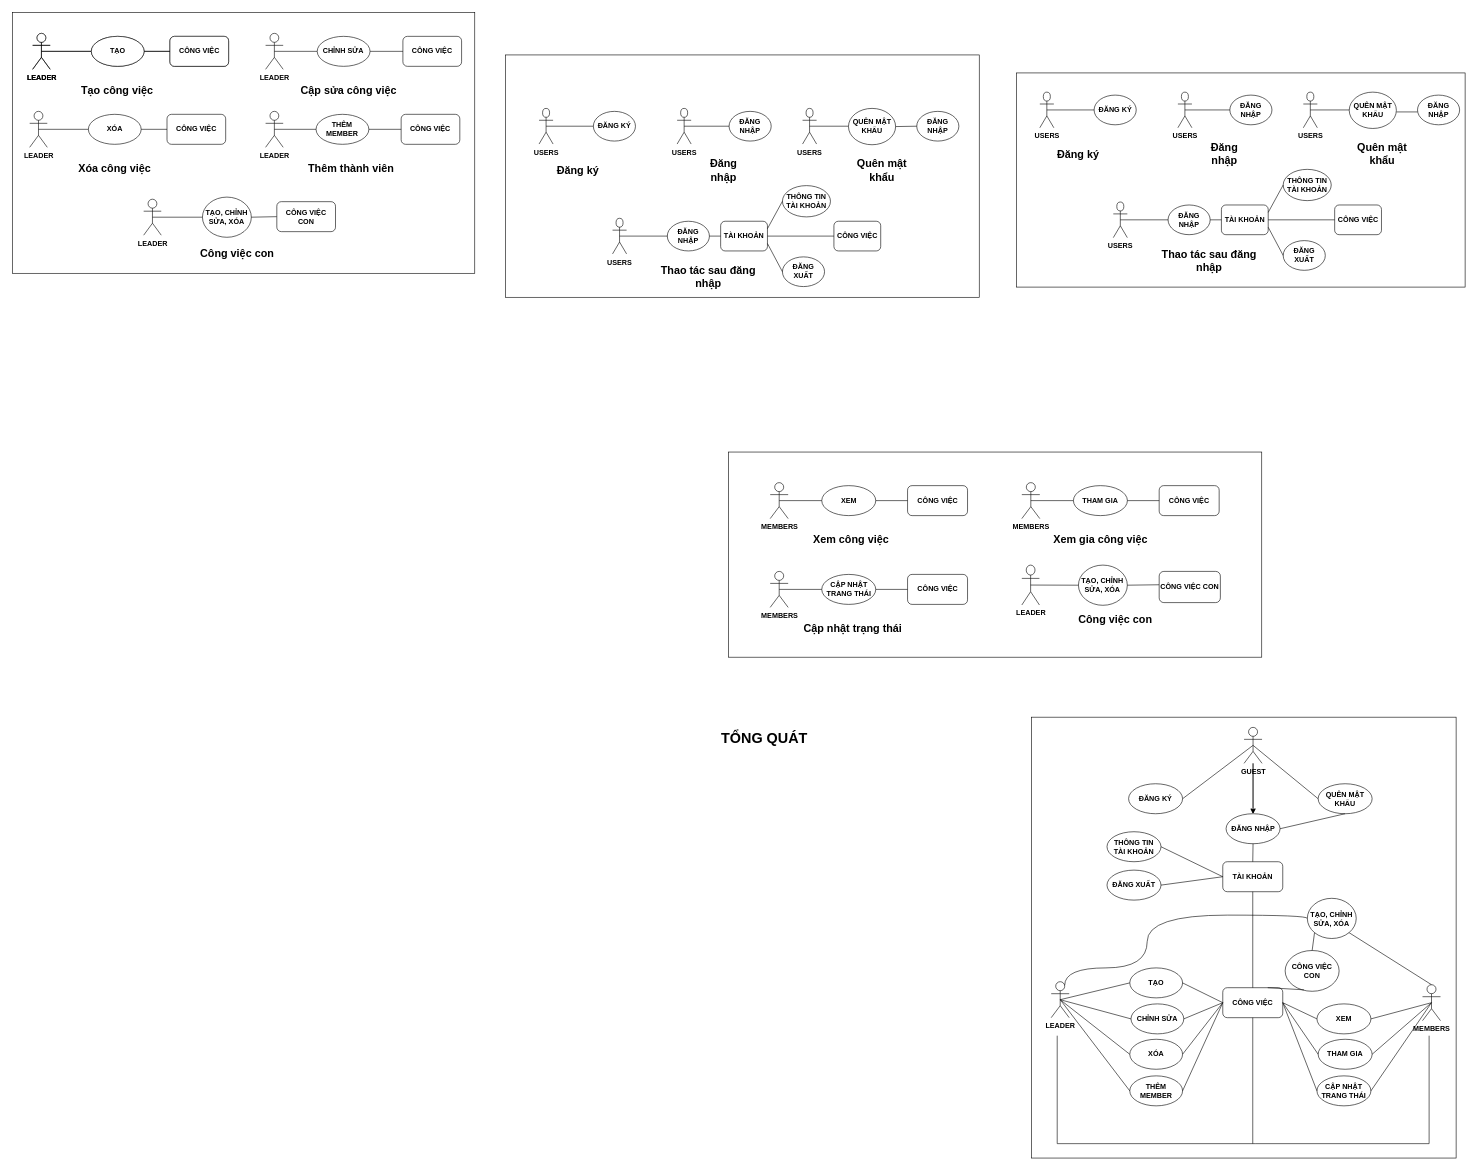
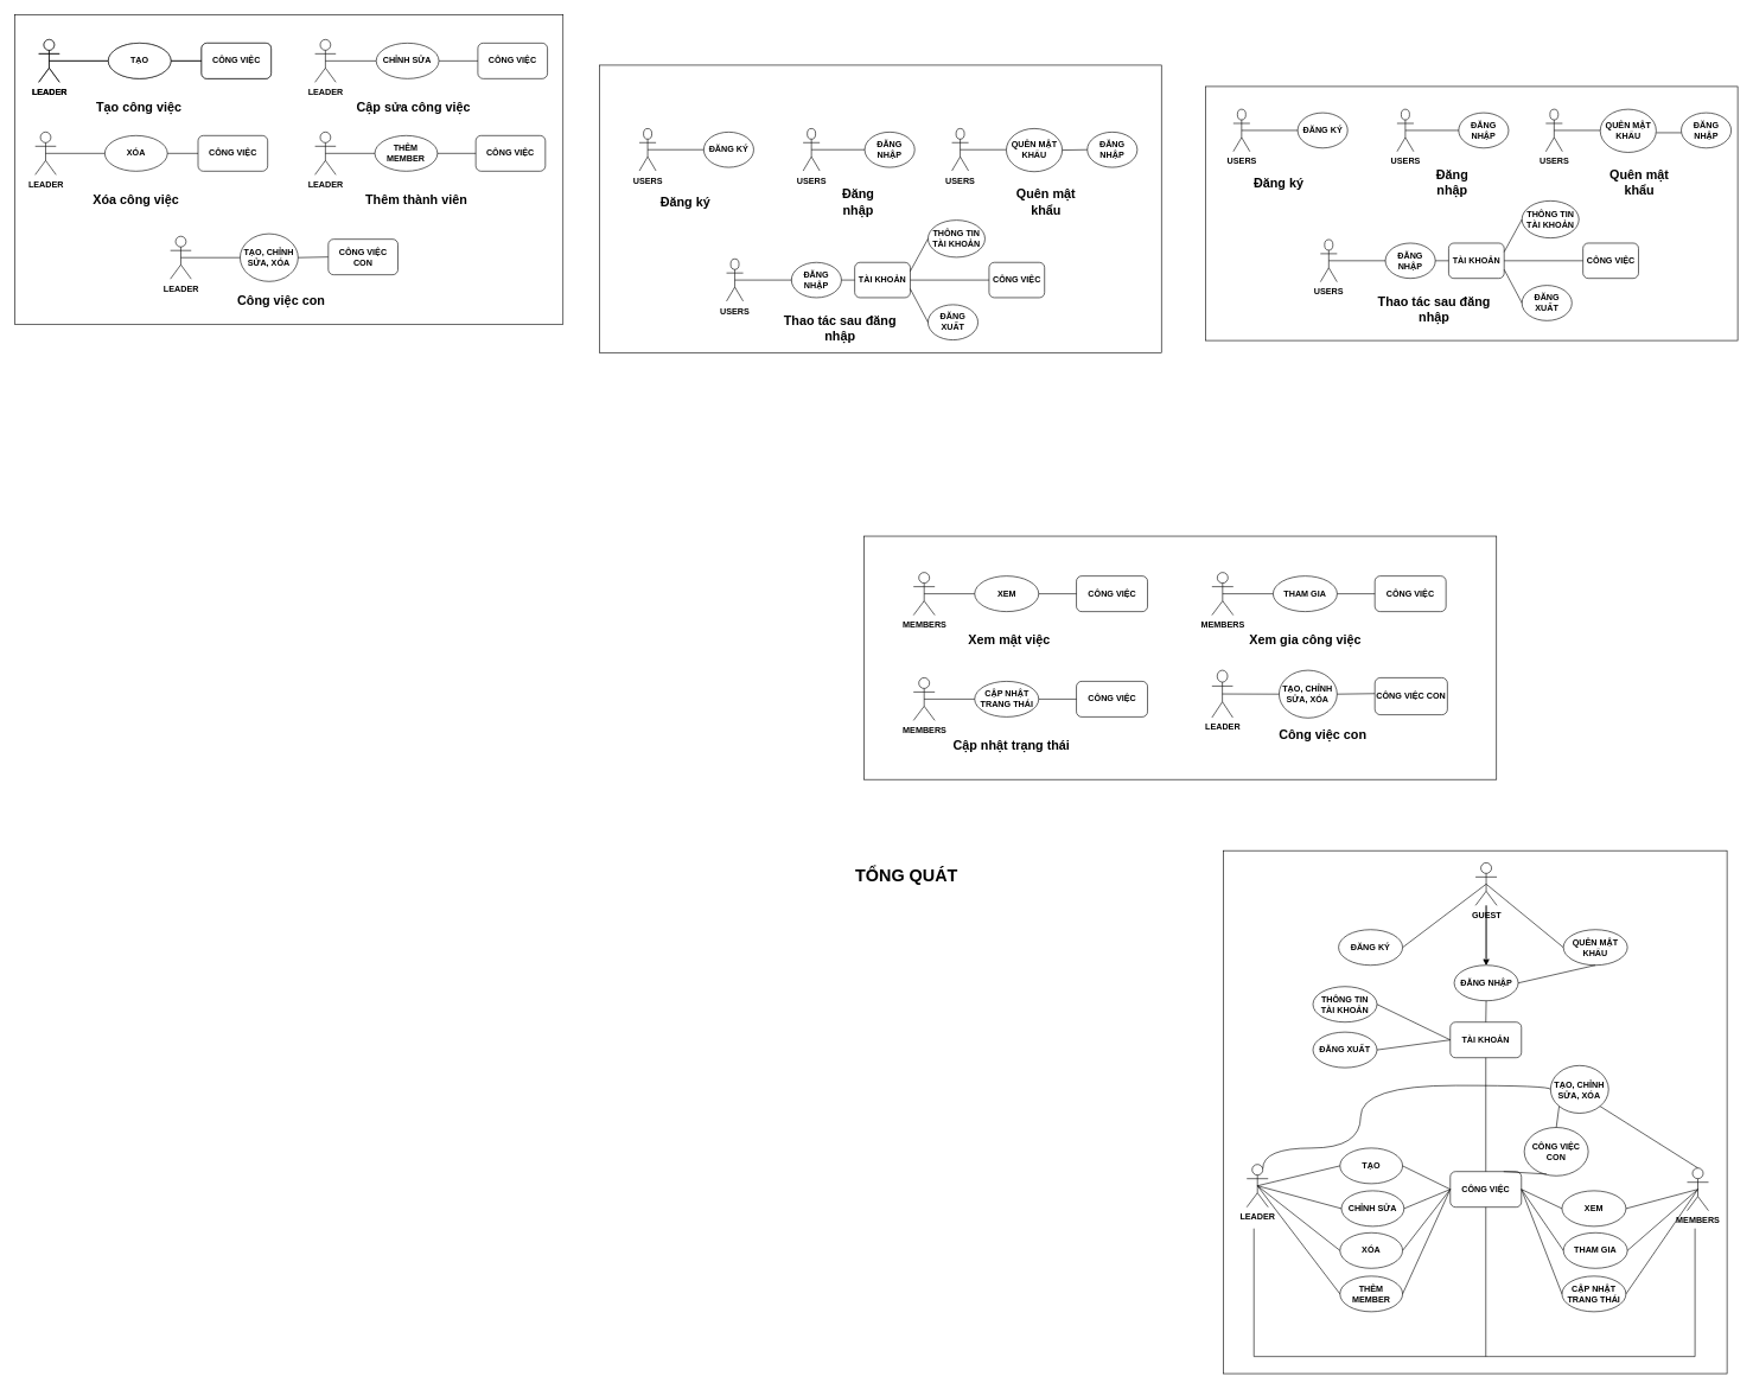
- <mxCell id="20" value="&lt;b&gt;Xem công việc&lt;/b&gt;" style="text;html=1;align=center;verticalAlign=middle;whiteSpace=wrap;rounded=0;fontSize=18;" parent="1" vertex="1"><mxGeometry x="1313.5" y="884" width="209" height="30" as="geometry" /></mxCell>
+ <mxCell id="20" value="&lt;b&gt;Xem mật việc&lt;/b&gt;" style="text;html=1;align=center;verticalAlign=middle;whiteSpace=wrap;rounded=0;fontSize=18;" parent="1" vertex="1"><mxGeometry x="1313.5" y="884" width="209" height="30" as="geometry" /></mxCell>
